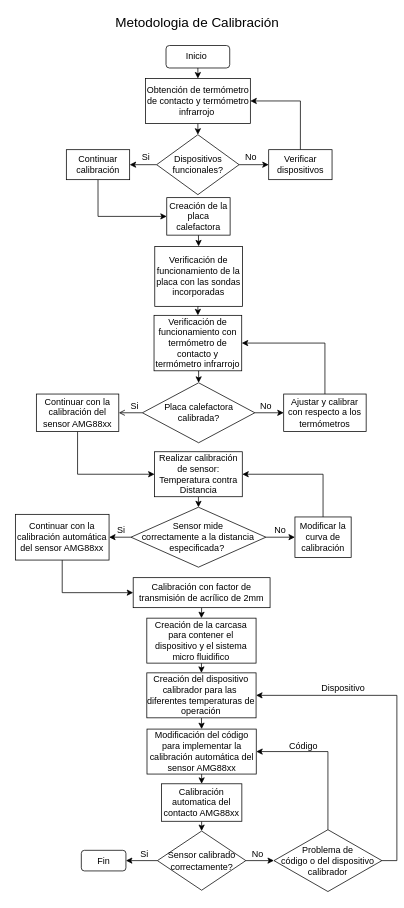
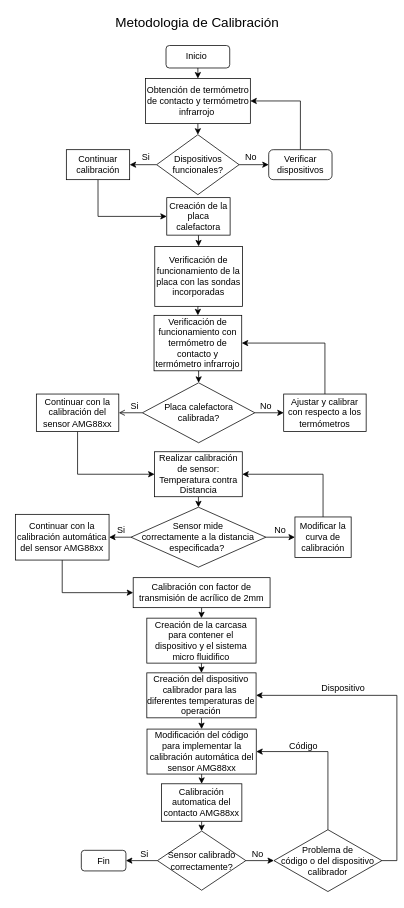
- <mxCell id="11" value="Verificar dispositivos" style="rounded=0;whiteSpace=wrap;html=1;" parent="1" vertex="1"><mxGeometry x="358" y="199" width="84.5" height="40" as="geometry" /></mxCell>
+ <mxCell id="11" value="Verificar dispositivos" style="whiteSpace=wrap;html=1;rounded=1;" parent="1" vertex="1"><mxGeometry x="358" y="199" width="84.5" height="40" as="geometry" /></mxCell>
